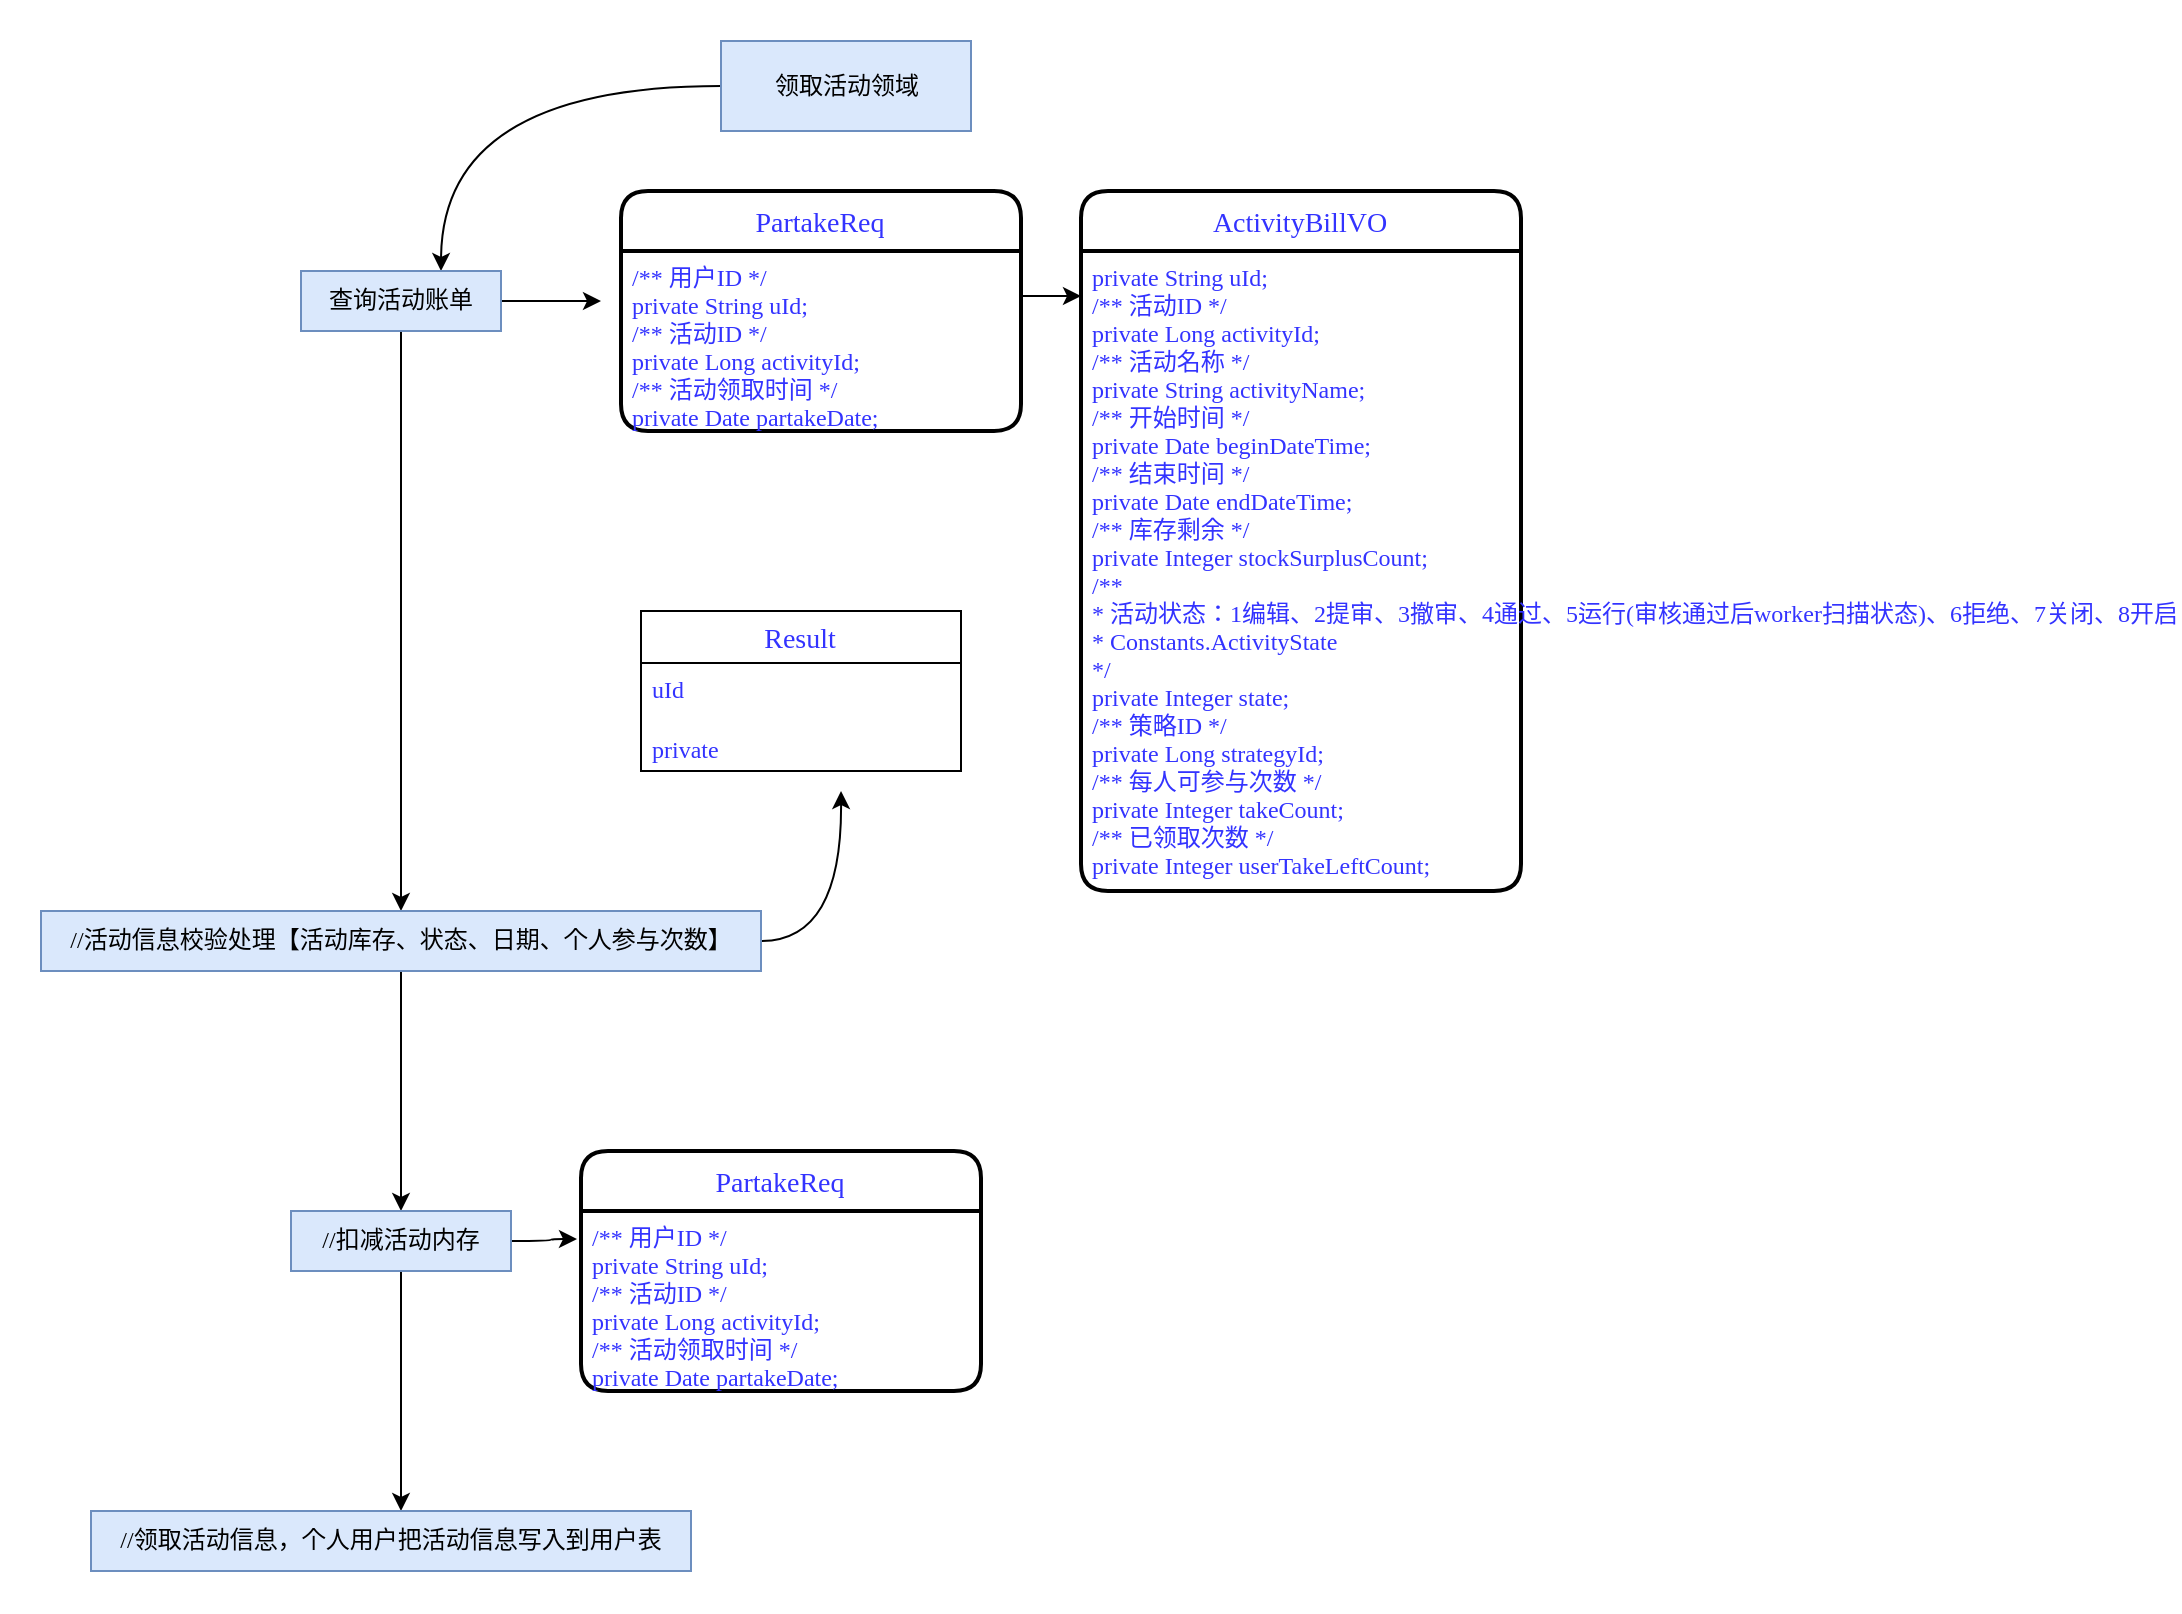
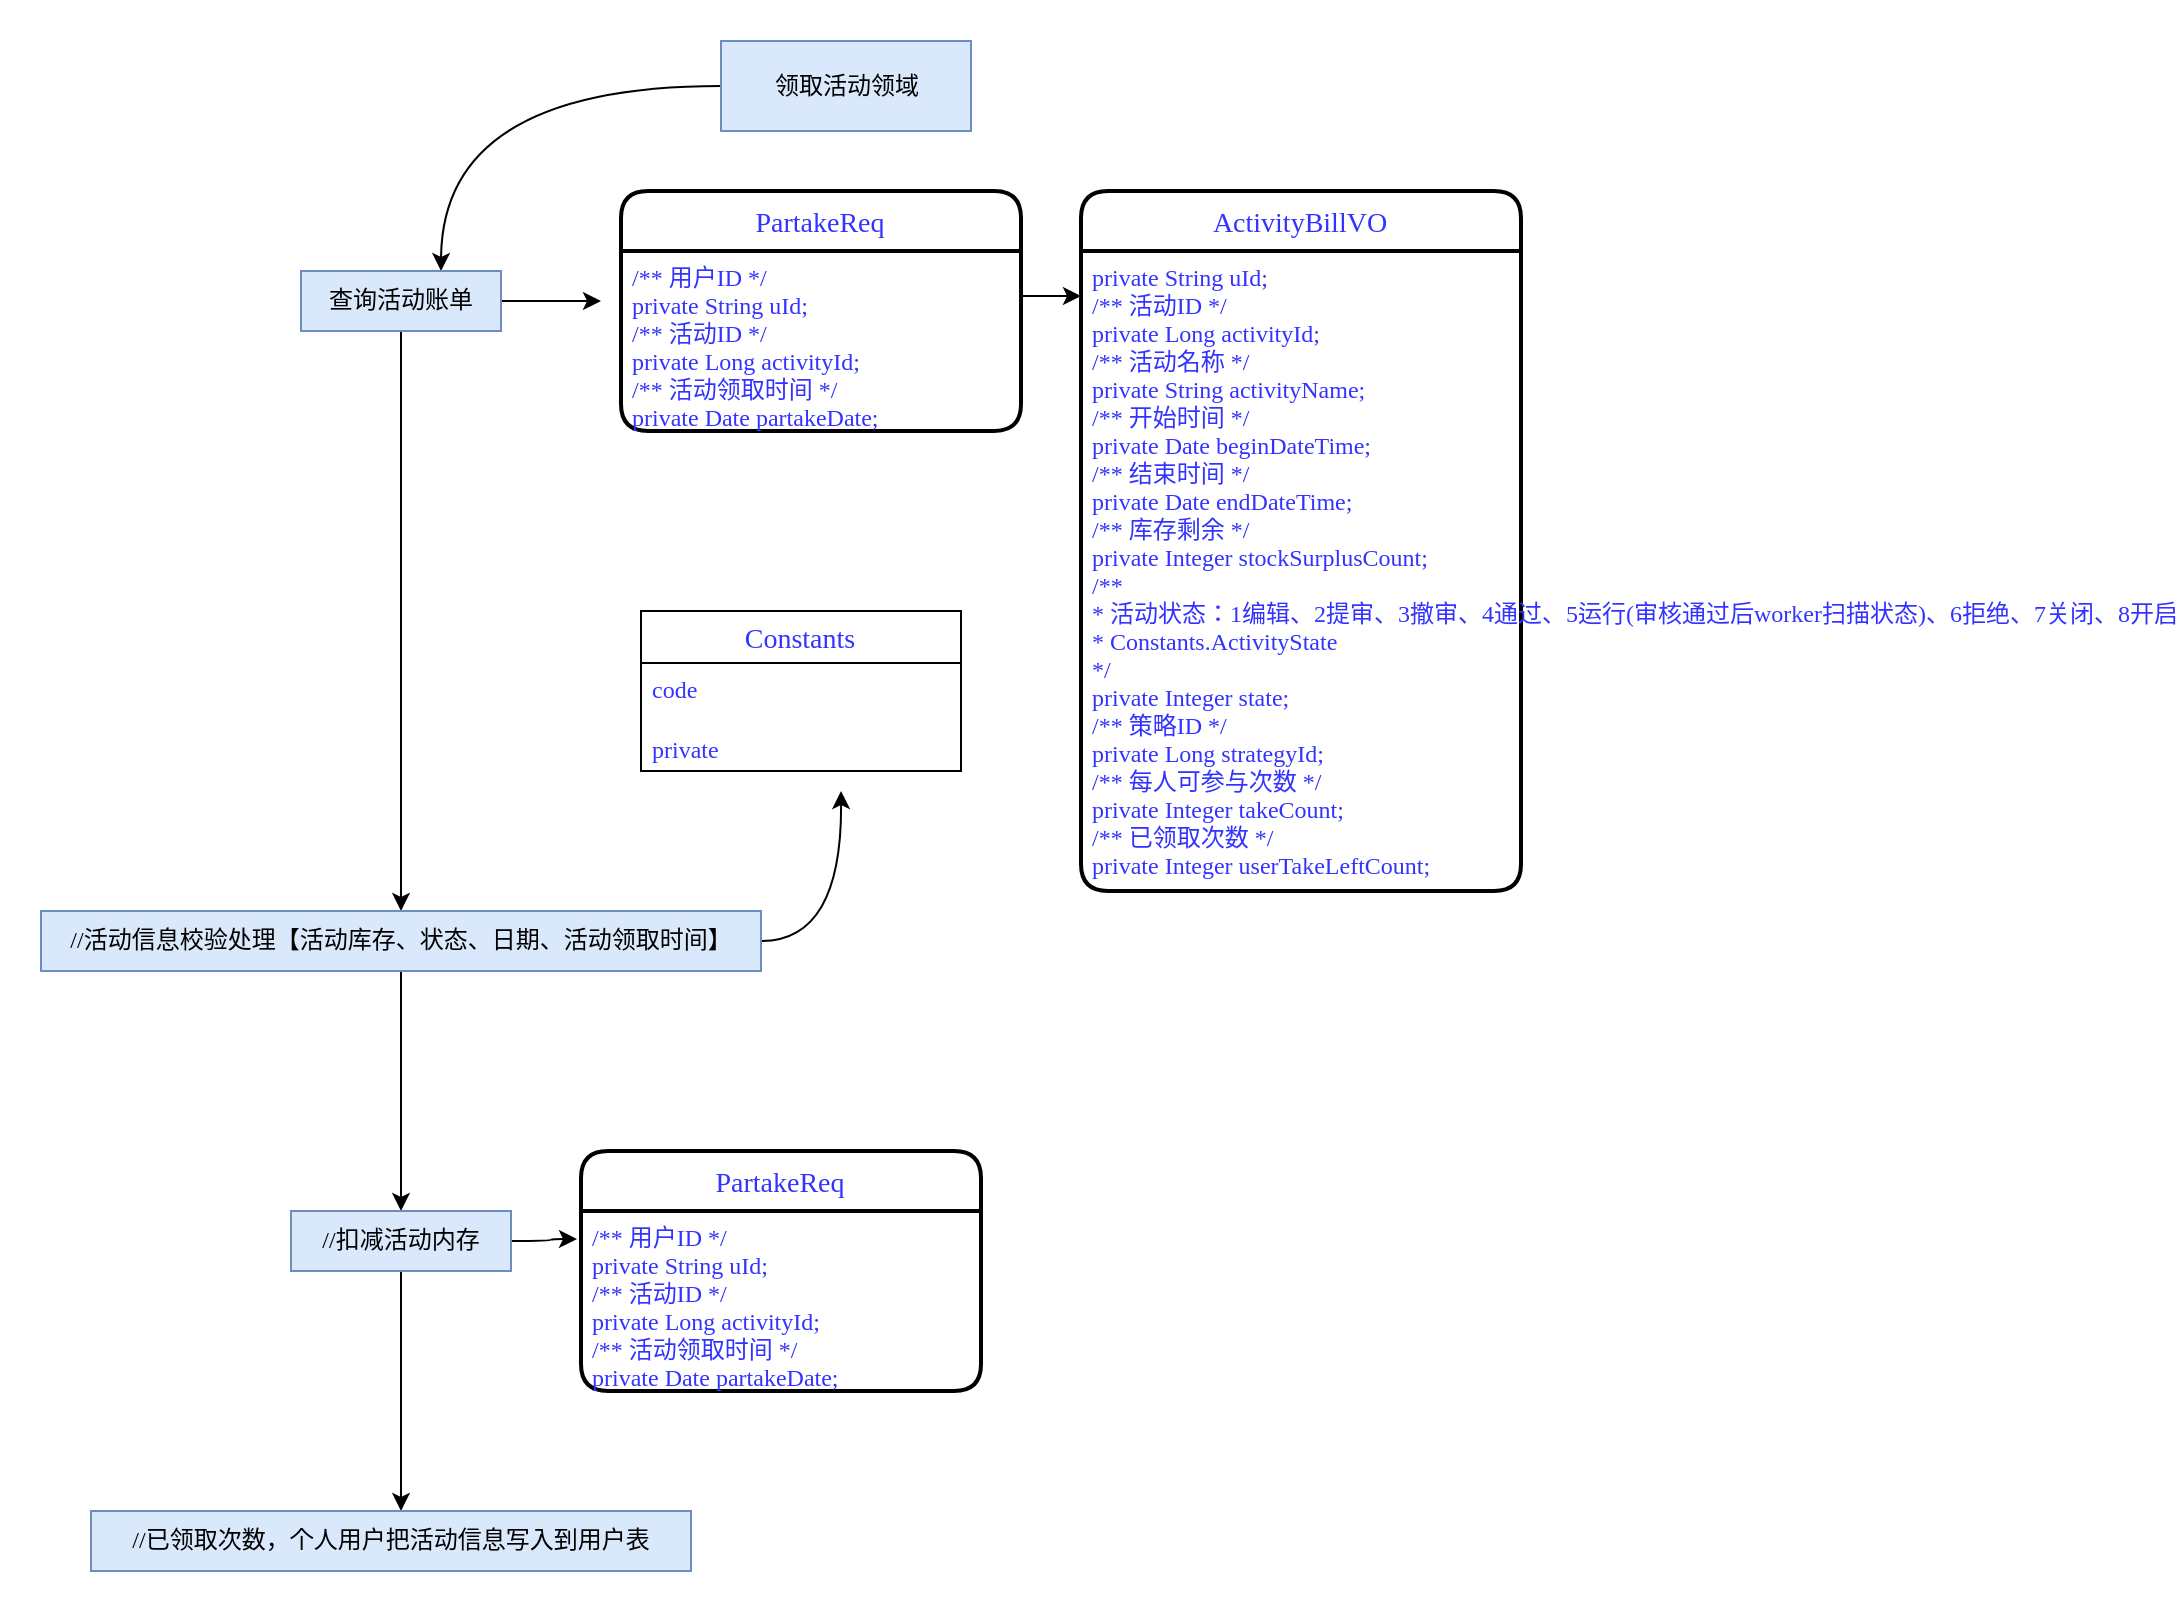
- <mxCell id="14" value="Result" style="swimlane;fontStyle=0;childLayout=stackLayout;horizontal=1;startSize=26;horizontalStack=0;resizeParent=1;resizeParentMax=0;resizeLast=0;collapsible=1;marginBottom=0;align=center;fontSize=14;labelBackgroundColor=#FFFFFF;fontFamily=Comic Sans MS;fontColor=#3333FF;" vertex="1" parent="1"><mxGeometry x="320" y="305" width="160" height="80" as="geometry" /></mxCell>
+ <mxCell id="14" value="Constants" style="swimlane;fontStyle=0;childLayout=stackLayout;horizontal=1;startSize=26;horizontalStack=0;resizeParent=1;resizeParentMax=0;resizeLast=0;collapsible=1;marginBottom=0;align=center;fontSize=14;labelBackgroundColor=#FFFFFF;fontFamily=Comic Sans MS;fontColor=#3333FF;" vertex="1" parent="1"><mxGeometry x="320" y="305" width="160" height="80" as="geometry" /></mxCell>
- <mxCell id="15" value="uId" style="text;strokeColor=none;fillColor=none;spacingLeft=4;spacingRight=4;overflow=hidden;rotatable=0;points=[[0,0.5],[1,0.5]];portConstraint=eastwest;fontSize=12;labelBackgroundColor=#FFFFFF;fontFamily=Comic Sans MS;fontColor=#3333FF;" vertex="1" parent="14"><mxGeometry y="26" width="160" height="30" as="geometry" /></mxCell>
+ <mxCell id="15" value="code" style="text;strokeColor=none;fillColor=none;spacingLeft=4;spacingRight=4;overflow=hidden;rotatable=0;points=[[0,0.5],[1,0.5]];portConstraint=eastwest;fontSize=12;labelBackgroundColor=#FFFFFF;fontFamily=Comic Sans MS;fontColor=#3333FF;" vertex="1" parent="14"><mxGeometry y="26" width="160" height="30" as="geometry" /></mxCell>
- <mxCell id="13" value="//活动信息校验处理【活动库存、状态、日期、个人参与次数】" style="text;html=1;align=center;verticalAlign=middle;resizable=0;points=[];autosize=1;strokeColor=#6c8ebf;fillColor=#dae8fc;fontFamily=Comic Sans MS;" vertex="1" parent="1"><mxGeometry y="455" width="360" height="30" as="geometry" x="20" /></mxCell>
+ <mxCell id="13" value="//活动信息校验处理【活动库存、状态、日期、活动领取时间】" style="text;html=1;align=center;verticalAlign=middle;resizable=0;points=[];autosize=1;strokeColor=#6c8ebf;fillColor=#dae8fc;fontFamily=Comic Sans MS;" vertex="1" parent="1"><mxGeometry y="455" width="360" height="30" as="geometry" x="20" /></mxCell>
- <mxCell id="23" value="//领取活动信息，个人用户把活动信息写入到用户表" style="text;html=1;align=center;verticalAlign=middle;resizable=0;points=[];autosize=1;strokeColor=#6c8ebf;fillColor=#dae8fc;fontFamily=Comic Sans MS;" vertex="1" parent="1"><mxGeometry x="45" y="755" width="300" height="30" as="geometry" /></mxCell>
+ <mxCell id="23" value="//已领取次数，个人用户把活动信息写入到用户表" style="text;html=1;align=center;verticalAlign=middle;resizable=0;points=[];autosize=1;strokeColor=#6c8ebf;fillColor=#dae8fc;fontFamily=Comic Sans MS;" vertex="1" parent="1"><mxGeometry x="45" y="755" width="300" height="30" as="geometry" /></mxCell>
